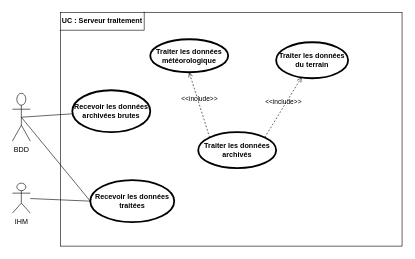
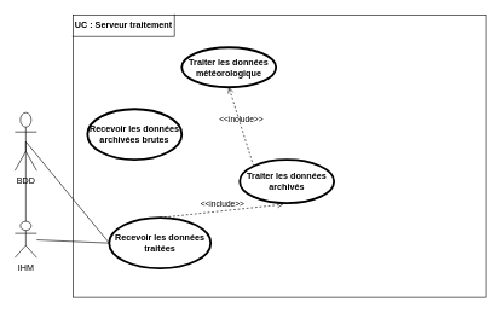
- <mxCell id="11" value="Traiter les données du terrain" style="shape=ellipse;html=1;strokeWidth=3;fontStyle=1;whiteSpace=wrap;align=center;perimeter=ellipsePerimeter;" parent="1" vertex="1"><mxGeometry x="460" y="70" width="120" height="60" as="geometry" /></mxCell>
- <mxCell id="14" value="&amp;lt;&amp;lt;include&amp;gt;&amp;gt;" style="edgeStyle=none;html=1;endArrow=open;verticalAlign=bottom;dashed=1;labelBackgroundColor=none;rounded=0;entryX=0.354;entryY=0.972;entryDx=0;entryDy=0;exitX=1;exitY=0;exitDx=0;exitDy=0;entryPerimeter=0;" parent="1" source="10" target="11" edge="1"><mxGeometry width="160" relative="1" as="geometry"><mxPoint x="290" y="200" as="sourcePoint" /><mxPoint x="450" y="200" as="targetPoint" /></mxGeometry></mxCell>
- <mxCell id="7" value="" style="edgeStyle=none;html=1;endArrow=none;verticalAlign=bottom;rounded=0;exitX=0.5;exitY=0.5;exitDx=0;exitDy=0;exitPerimeter=0;" parent="1" source="16" target="6" edge="1"><mxGeometry width="160" relative="1" as="geometry"><mxPoint x="755" y="175" as="sourcePoint" /><mxPoint x="450" y="200" as="targetPoint" /></mxGeometry></mxCell>
+ <mxCell id="7" value="" style="edgeStyle=none;html=1;endArrow=none;verticalAlign=bottom;rounded=0;exitX=0.5;exitY=0.5;exitDx=0;exitDy=0;exitPerimeter=0;" parent="1" source="16" target="4" edge="1"><mxGeometry width="160" relative="1" as="geometry"><mxPoint x="755" y="175" as="sourcePoint" /><mxPoint x="450" y="200" as="targetPoint" /></mxGeometry></mxCell>
+ <mxCell id="12" value="&amp;lt;&amp;lt;include&amp;gt;&amp;gt;" style="edgeStyle=none;html=1;endArrow=open;verticalAlign=bottom;dashed=1;labelBackgroundColor=none;rounded=0;exitX=0.5;exitY=0;exitDx=0;exitDy=0;entryX=0.462;entryY=1.028;entryDx=0;entryDy=0;entryPerimeter=0;" parent="1" source="8" target="10" edge="1"><mxGeometry width="160" relative="1" as="geometry"><mxPoint x="290" y="200" as="sourcePoint" /><mxPoint x="450" y="200" as="targetPoint" /></mxGeometry></mxCell>
